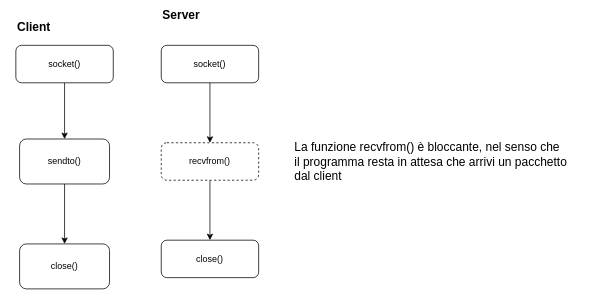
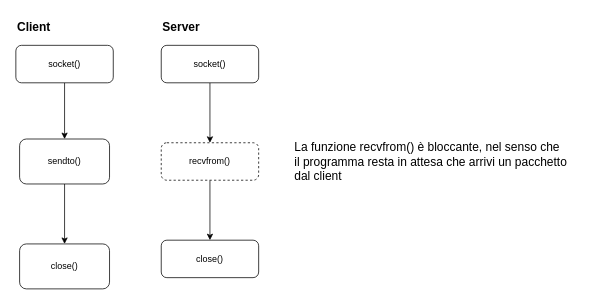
- <mxCell id="13" value="&lt;font style=&quot;font-size: 16px;&quot;&gt;&lt;b&gt;Server&lt;/b&gt;&lt;/font&gt;" style="text;html=1;align=left;verticalAlign=middle;resizable=0;points=[];autosize=1;strokeColor=none;fillColor=none;" vertex="1" parent="1"><mxGeometry x="214" y="5" width="70" height="30" as="geometry" /></mxCell>
+ <mxCell id="13" value="&lt;font style=&quot;font-size: 16px;&quot;&gt;&lt;b&gt;Server&lt;/b&gt;&lt;/font&gt;" style="text;html=1;align=left;verticalAlign=middle;resizable=0;points=[];autosize=1;strokeColor=none;fillColor=none;" vertex="1" parent="1"><mxGeometry x="214" y="20" width="70" height="30" as="geometry" /></mxCell>
